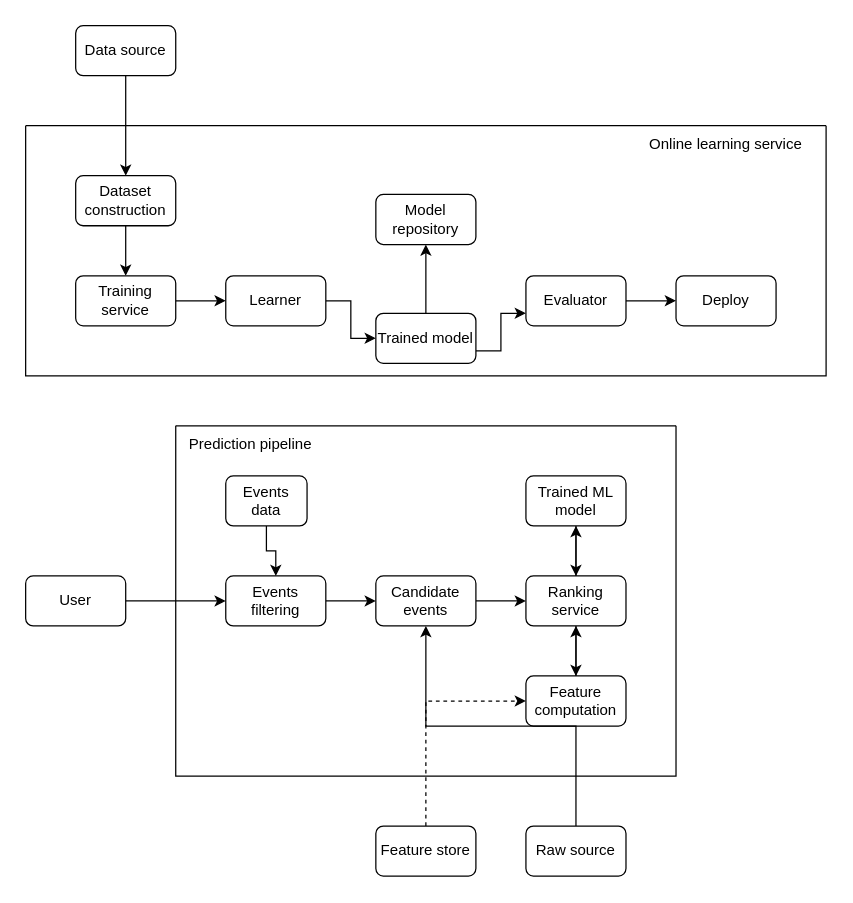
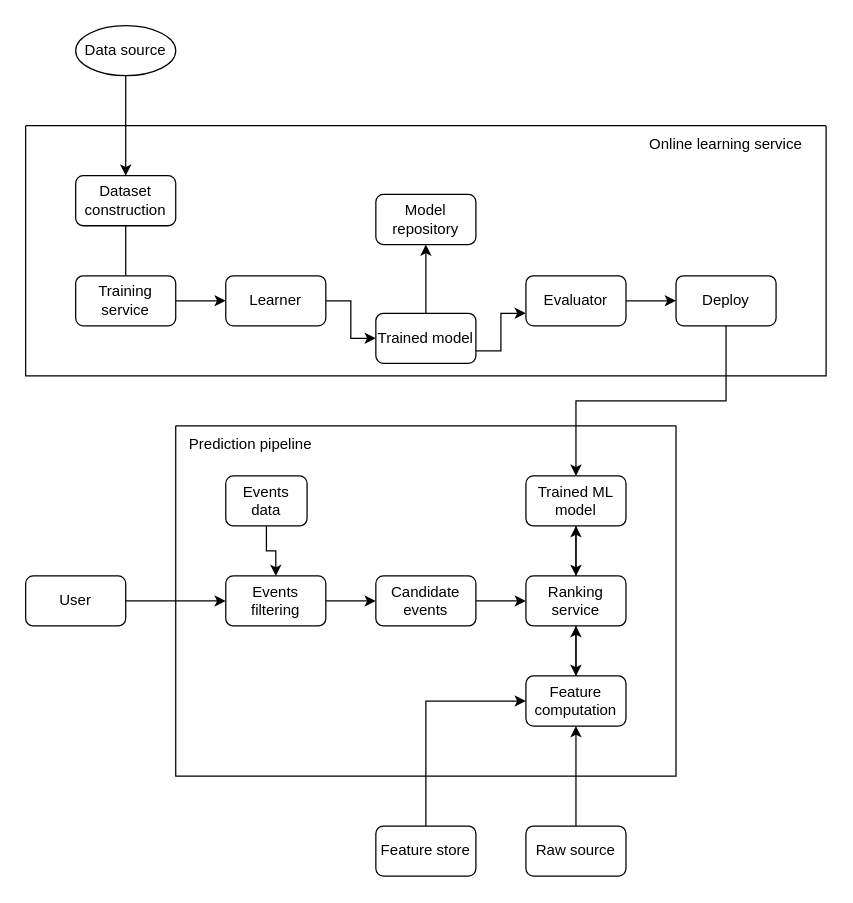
- <mxCell id="18" value="Data source" style="rounded=1;whiteSpace=wrap;html=1;" parent="1" vertex="1"><mxGeometry x="60" y="20" width="80" height="40" as="geometry" /></mxCell>
+ <mxCell id="18" value="Data source" style="ellipse;whiteSpace=wrap;html=1;" parent="1" vertex="1"><mxGeometry x="60" y="20" width="80" height="40" as="geometry" /></mxCell>
- <mxCell id="3" style="edgeStyle=orthogonalEdgeStyle;rounded=0;orthogonalLoop=1;jettySize=auto;html=1;exitX=0.5;exitY=1;exitDx=0;exitDy=0;entryX=0.5;entryY=0;entryDx=0;entryDy=0;" parent="2" source="4" target="6" edge="1"><mxGeometry relative="1" as="geometry" /></mxCell>
+ <mxCell id="3" style="edgeStyle=orthogonalEdgeStyle;rounded=0;orthogonalLoop=1;jettySize=auto;html=1;exitX=0.5;exitY=1;exitDx=0;exitDy=0;entryX=0.5;entryY=0;entryDx=0;entryDy=0;endArrow=none;" parent="2" source="4" target="6" edge="1"><mxGeometry relative="1" as="geometry" /></mxCell>
+ <mxCell id="40" style="edgeStyle=orthogonalEdgeStyle;rounded=0;orthogonalLoop=1;jettySize=auto;html=1;exitX=0.5;exitY=1;exitDx=0;exitDy=0;entryX=0.5;entryY=0;entryDx=0;entryDy=0;" parent="1" source="15" target="21" edge="1"><mxGeometry relative="1" as="geometry" /></mxCell>
- <mxCell id="36" style="edgeStyle=orthogonalEdgeStyle;rounded=0;orthogonalLoop=1;jettySize=auto;html=1;exitX=0.5;exitY=0;exitDx=0;exitDy=0;" edge="1" parent="1" source="37" target="32"><mxGeometry relative="1" as="geometry" /></mxCell>
+ <mxCell id="36" style="edgeStyle=orthogonalEdgeStyle;rounded=0;orthogonalLoop=1;jettySize=auto;html=1;exitX=0.5;exitY=0;exitDx=0;exitDy=0;entryX=0.5;entryY=1;entryDx=0;entryDy=0;" edge="1" parent="1" source="37" target="26"><mxGeometry relative="1" as="geometry" /></mxCell>
- <mxCell id="34" style="edgeStyle=orthogonalEdgeStyle;rounded=0;orthogonalLoop=1;jettySize=auto;html=1;exitX=0.5;exitY=0;exitDx=0;exitDy=0;entryX=0;entryY=0.5;entryDx=0;entryDy=0;dashed=1;" edge="1" parent="1" source="35" target="26"><mxGeometry relative="1" as="geometry" /></mxCell>
+ <mxCell id="34" style="edgeStyle=orthogonalEdgeStyle;rounded=0;orthogonalLoop=1;jettySize=auto;html=1;exitX=0.5;exitY=0;exitDx=0;exitDy=0;entryX=0;entryY=0.5;entryDx=0;entryDy=0;" edge="1" parent="1" source="35" target="26"><mxGeometry relative="1" as="geometry" /></mxCell>
